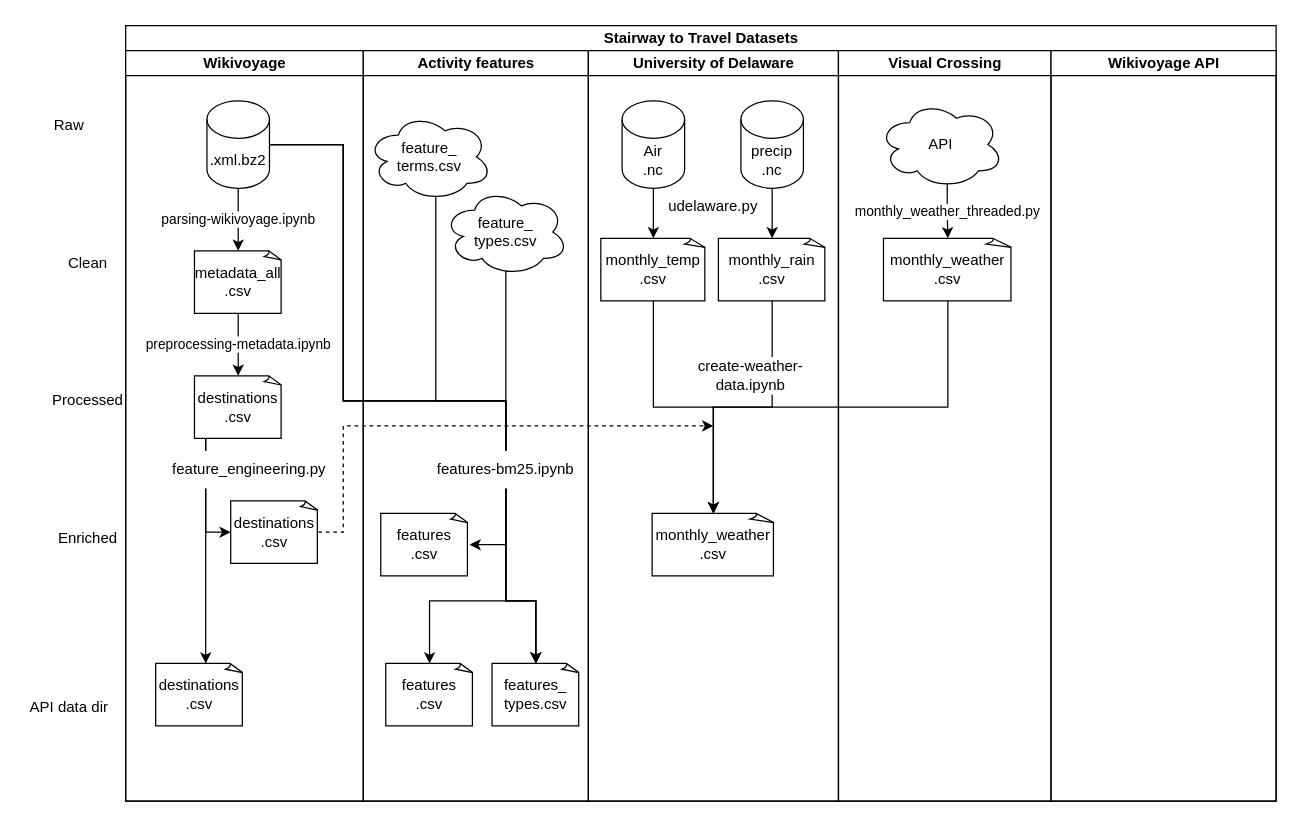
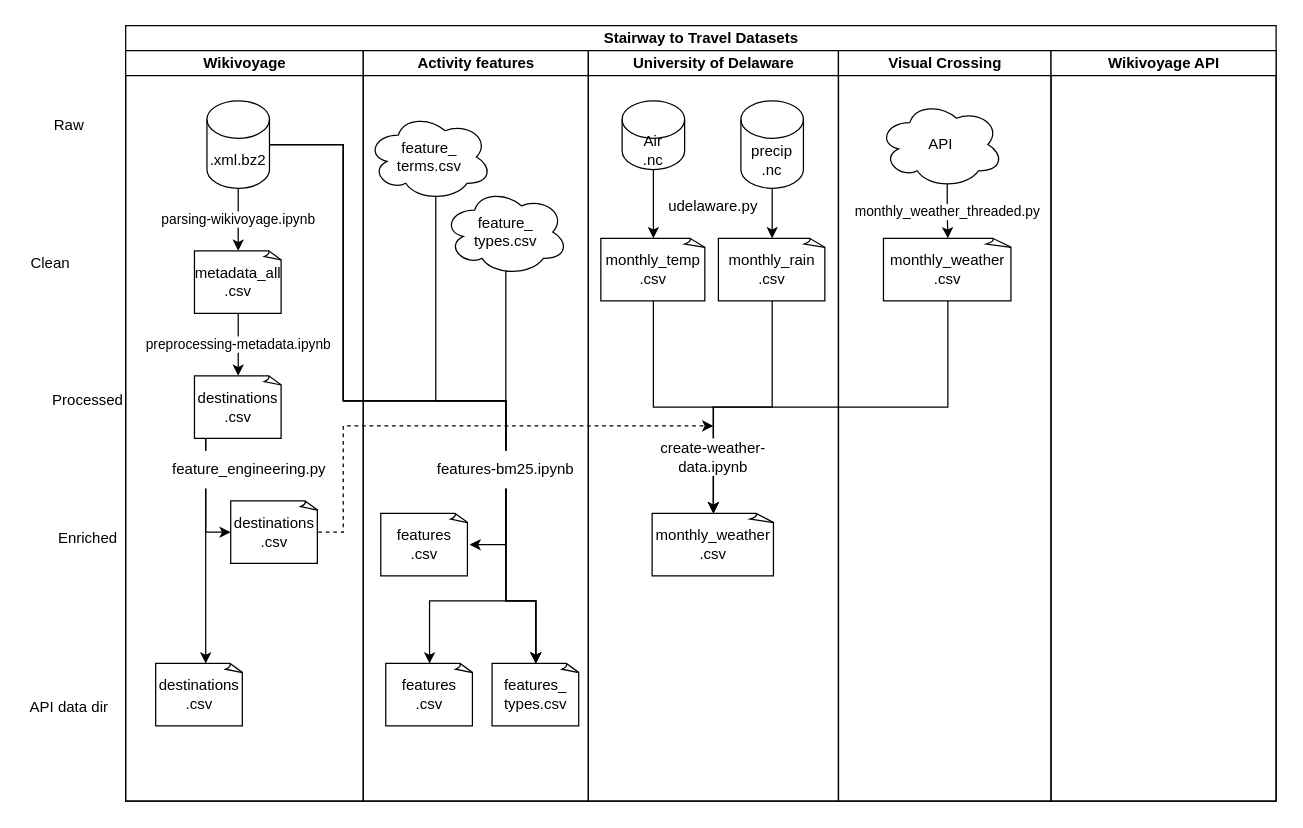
- <mxCell id="31" value="Air&lt;br&gt;.nc" style="shape=cylinder3;whiteSpace=wrap;html=1;boundedLbl=1;backgroundOutline=1;size=15;" vertex="1" parent="27"><mxGeometry x="27" y="40" width="50" height="70" as="geometry" /></mxCell>
+ <mxCell id="31" value="Air&lt;br&gt;.nc" style="shape=cylinder3;whiteSpace=wrap;html=1;boundedLbl=1;backgroundOutline=1;size=15;" vertex="1" parent="27"><mxGeometry x="27" y="40" width="50" height="55" as="geometry" /></mxCell>
- <mxCell id="46" value="Clean" style="text;html=1;strokeColor=none;fillColor=none;align=center;verticalAlign=middle;whiteSpace=wrap;rounded=0;" vertex="1" parent="1"><mxGeometry x="50" y="200" width="40" height="20" as="geometry" /></mxCell>
+ <mxCell id="46" value="Clean" style="text;html=1;strokeColor=none;fillColor=none;align=center;verticalAlign=middle;whiteSpace=wrap;rounded=0;" vertex="1" parent="1"><mxGeometry x="20" y="200" width="40" height="20" as="geometry" /></mxCell>
- <mxCell id="38" value="&lt;span&gt;create-weather-data.ipynb&lt;/span&gt;" style="rounded=0;whiteSpace=wrap;html=1;fillColor=#FFFFFF;strokeColor=none;" vertex="1" parent="27"><mxGeometry x="70" y="245" width="120" height="30" as="geometry" /></mxCell>
+ <mxCell id="38" value="&lt;span&gt;create-weather-data.ipynb&lt;/span&gt;" style="rounded=0;whiteSpace=wrap;html=1;fillColor=#FFFFFF;strokeColor=none;" vertex="1" parent="27"><mxGeometry x="40" y="310" width="120" height="30" as="geometry" /></mxCell>
